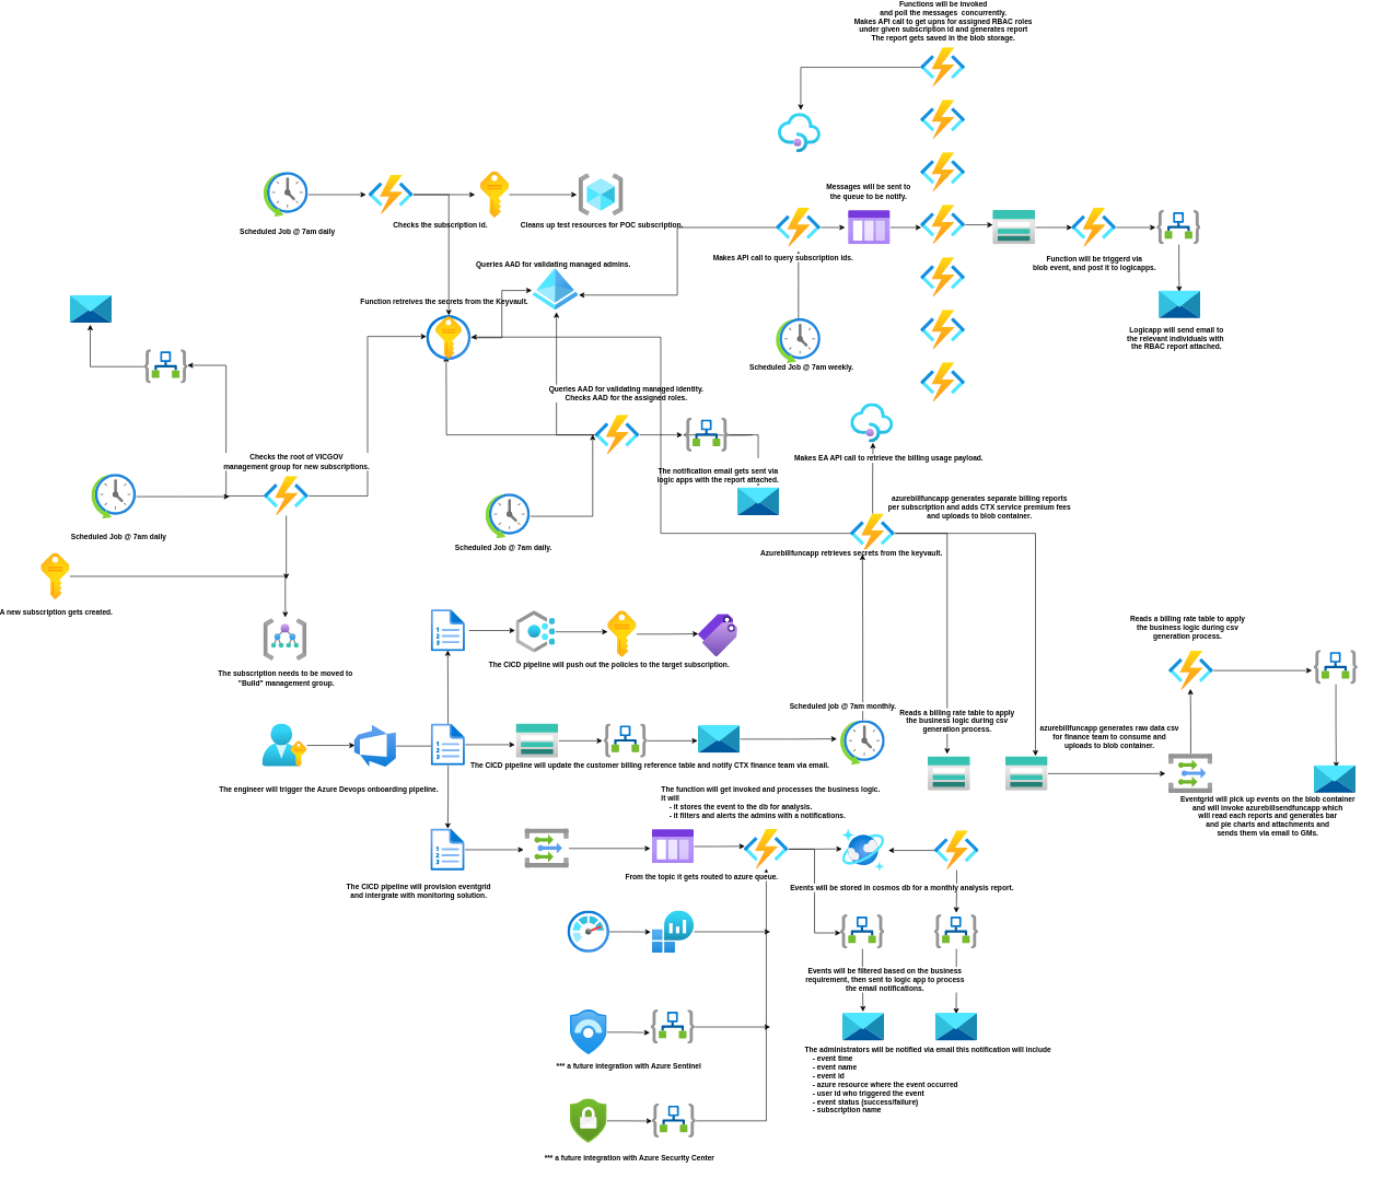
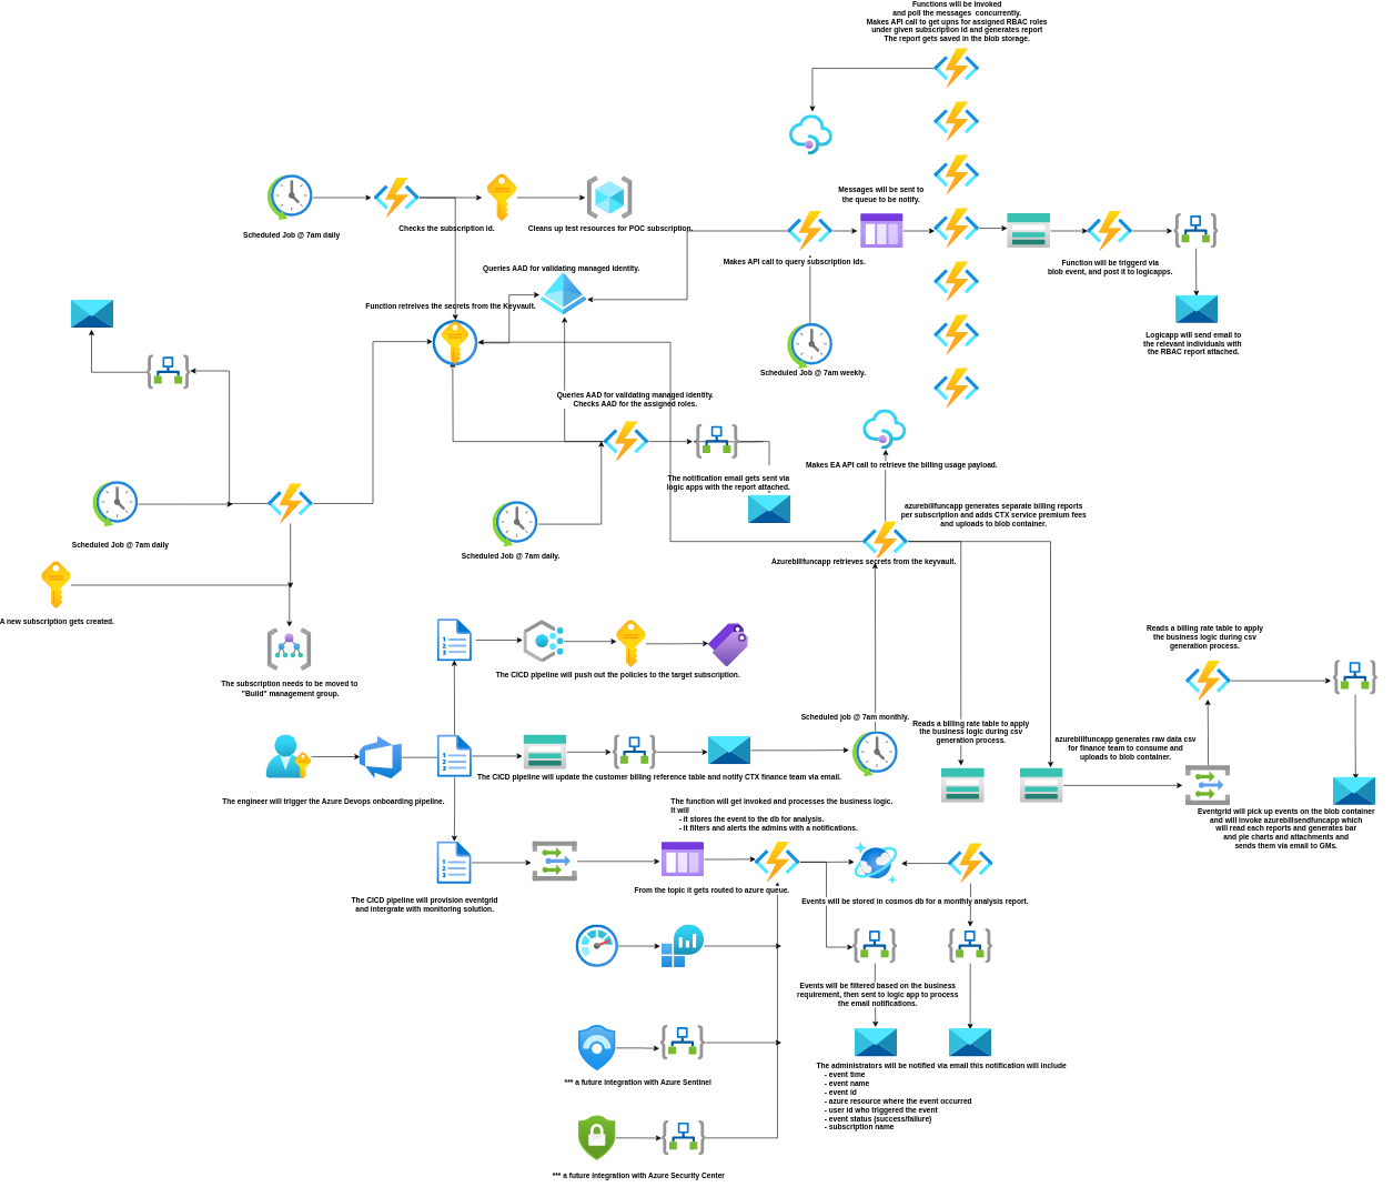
- <mxCell id="95" value="&lt;font style=&quot;font-size: 11px&quot;&gt;Queries AAD for validating managed admins.&lt;/font&gt;" style="text;html=1;align=center;verticalAlign=middle;resizable=0;points=[];autosize=1;strokeColor=none;fontSize=11;fontFamily=Helvetica;fontStyle=1;labelBackgroundColor=#ffffff;labelBorderColor=none;" vertex="1" parent="1"><mxGeometry x="675" y="381" width="250" height="20" as="geometry" /></mxCell>
+ <mxCell id="95" value="&lt;font style=&quot;font-size: 11px&quot;&gt;Queries AAD for validating managed identity.&lt;/font&gt;" style="text;html=1;align=center;verticalAlign=middle;resizable=0;points=[];autosize=1;strokeColor=none;fontSize=11;fontFamily=Helvetica;fontStyle=1;labelBackgroundColor=#ffffff;labelBorderColor=none;" vertex="1" parent="1"><mxGeometry x="675" y="381" width="250" height="20" as="geometry" /></mxCell>
- <mxCell id="96" value="&lt;font style=&quot;font-size: 11px;&quot;&gt;Checks the root of VICGOV &lt;br style=&quot;font-size: 11px;&quot;&gt;management group&amp;nbsp;for new subscriptions.&lt;/font&gt;" style="text;html=1;align=center;verticalAlign=middle;resizable=0;points=[];autosize=1;strokeColor=none;fontSize=11;fontFamily=Helvetica;fontStyle=1;labelBackgroundColor=#ffffff;labelBorderColor=none;" vertex="1" parent="1"><mxGeometry x="289" y="677" width="240" height="30" as="geometry" /></mxCell>
- <mxCell id="65" value="Events will be filtered based on the business&lt;br style=&quot;font-size: 11px&quot;&gt;requirement, then sent to logic app to process&lt;br style=&quot;font-size: 11px&quot;&gt;&amp;nbsp;the email notifications.&amp;nbsp;" style="text;html=1;align=center;verticalAlign=middle;resizable=0;points=[];autosize=1;strokeColor=none;fontSize=11;fontFamily=Helvetica;fontStyle=1;labelBackgroundColor=#ffffff;labelBorderColor=none;" vertex="1" parent="1"><mxGeometry x="1175" y="1461" width="260" height="40" as="geometry" /></mxCell>
+ <mxCell id="65" value="Events will be filtered based on the business&lt;br style=&quot;font-size: 11px&quot;&gt;requirement, then sent to logic app to process&lt;br style=&quot;font-size: 11px&quot;&gt;&amp;nbsp;the email notifications.&amp;nbsp;" style="text;html=1;align=center;verticalAlign=middle;resizable=0;points=[];autosize=1;strokeColor=none;fontSize=11;fontFamily=Helvetica;fontStyle=1;labelBackgroundColor=#ffffff;labelBorderColor=none;" vertex="1" parent="1"><mxGeometry x="1145" y="1461" width="260" height="40" as="geometry" /></mxCell>
